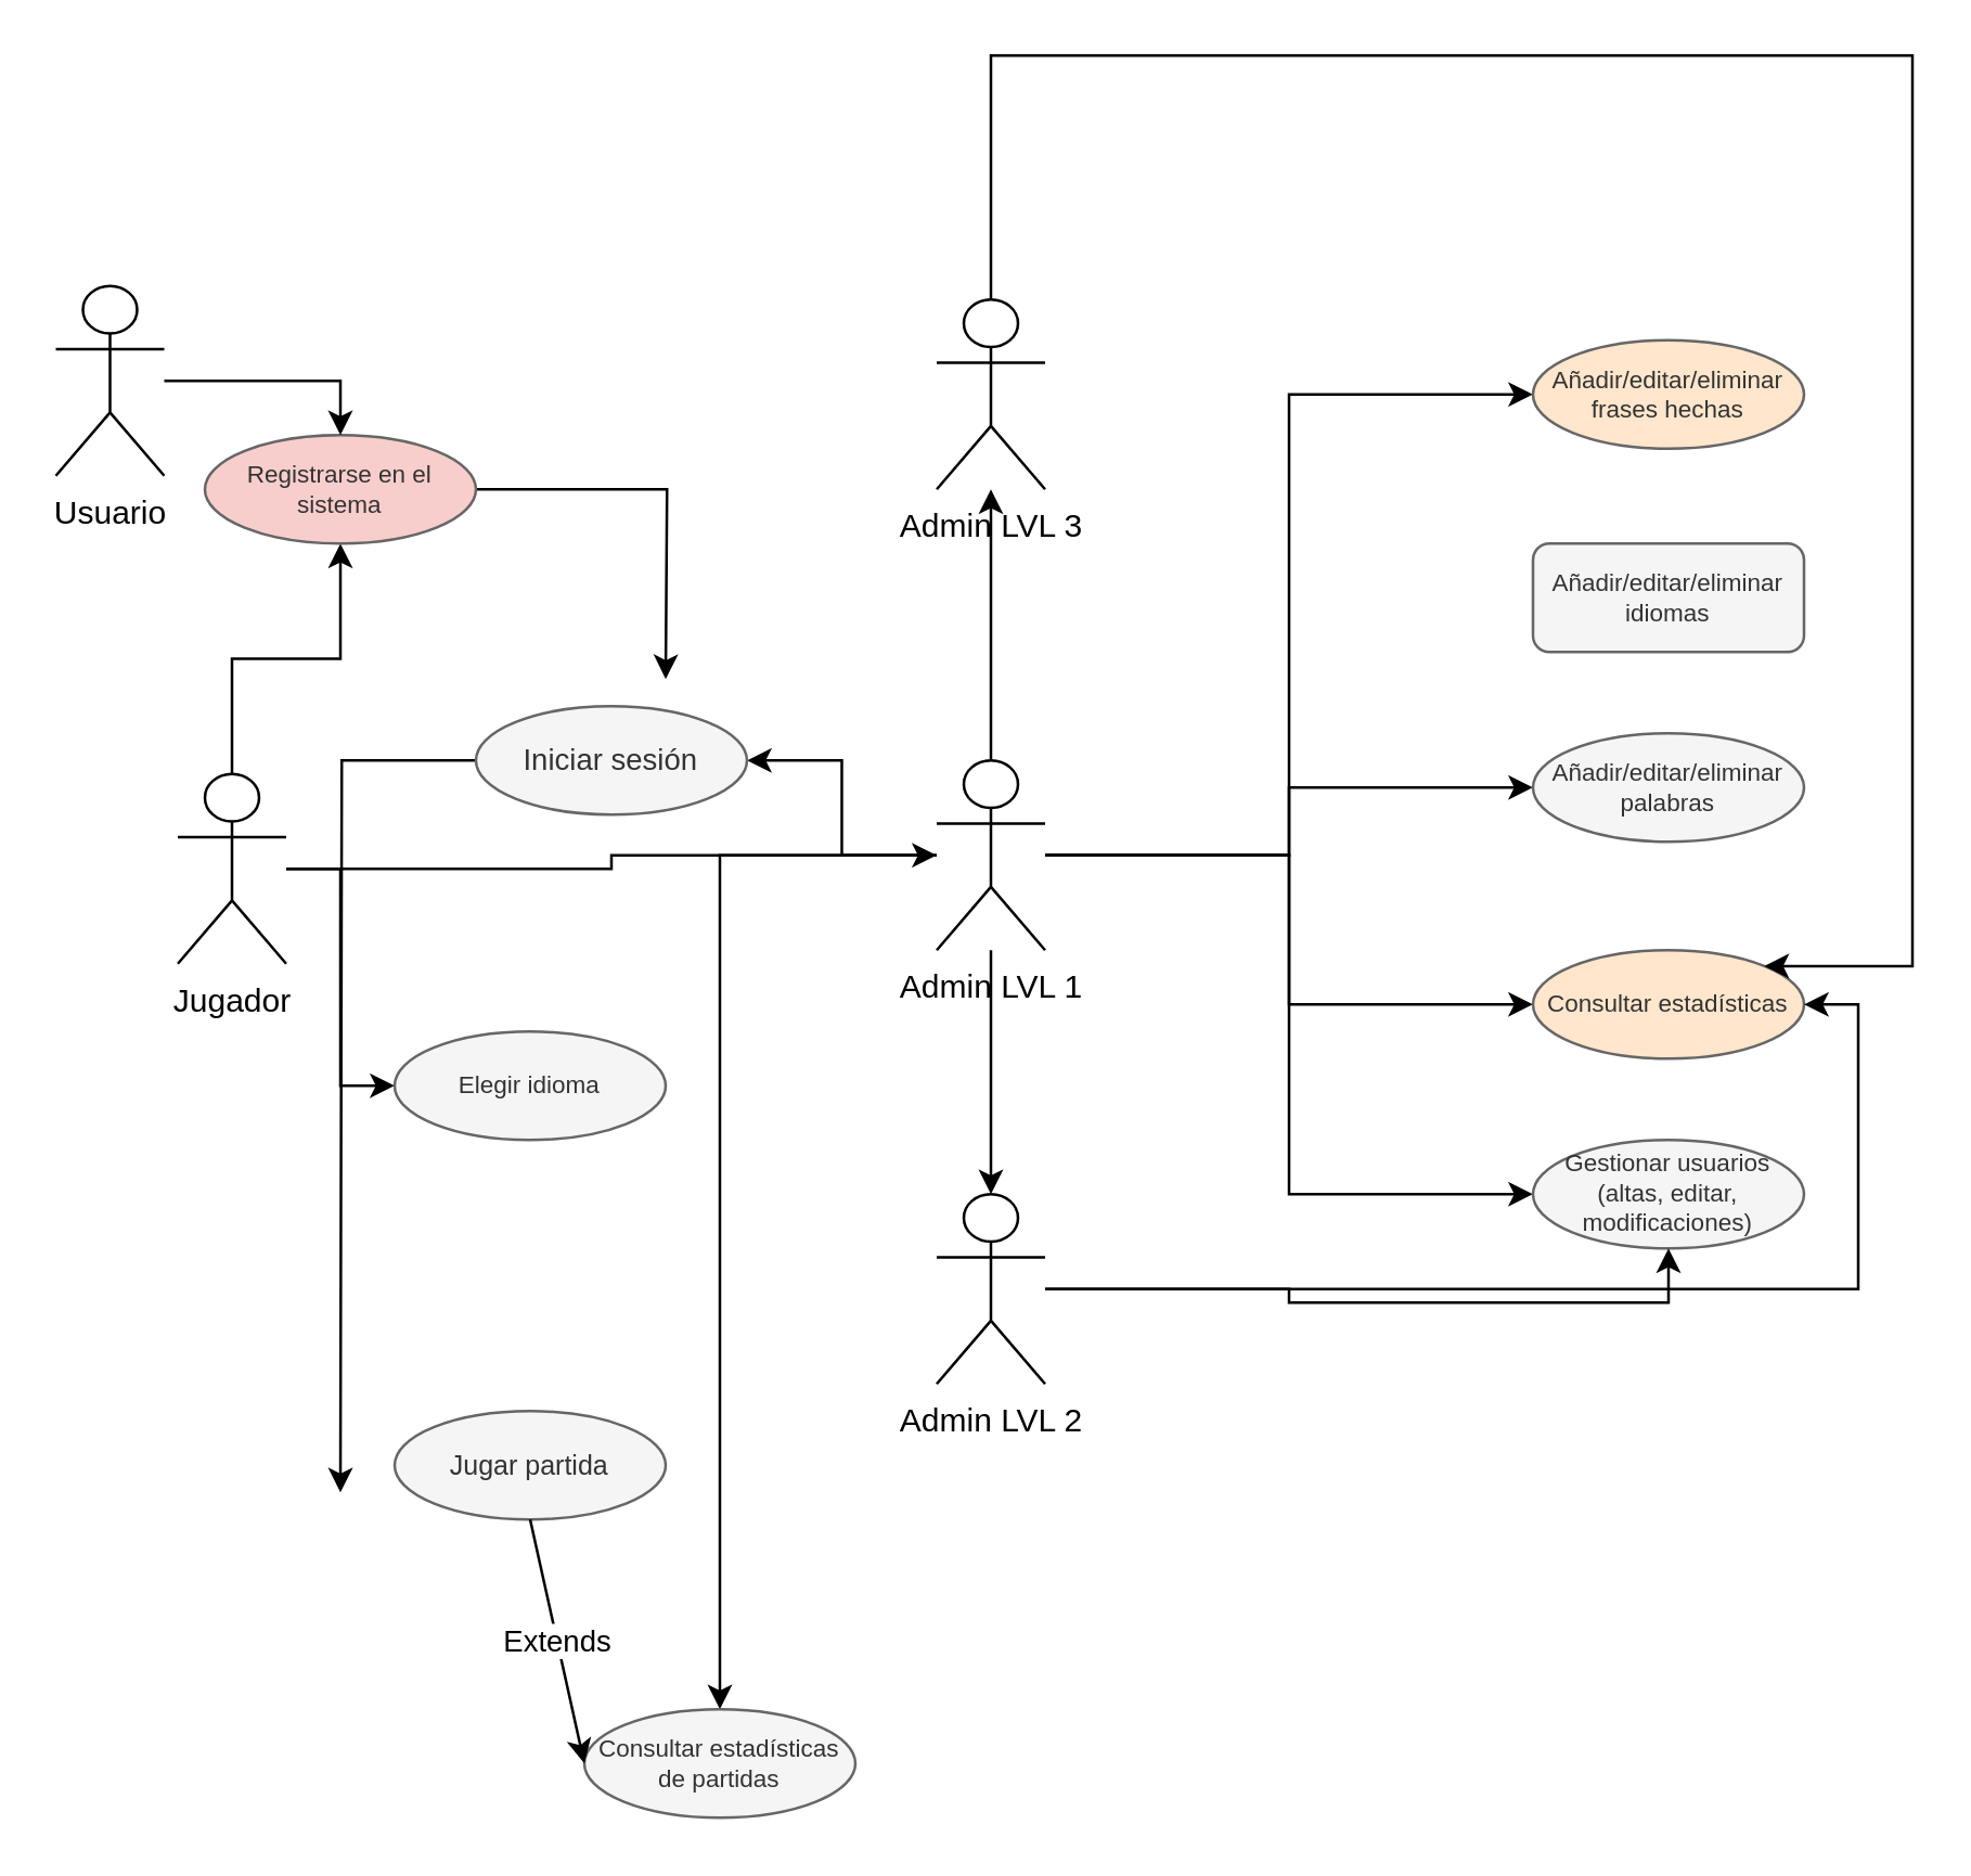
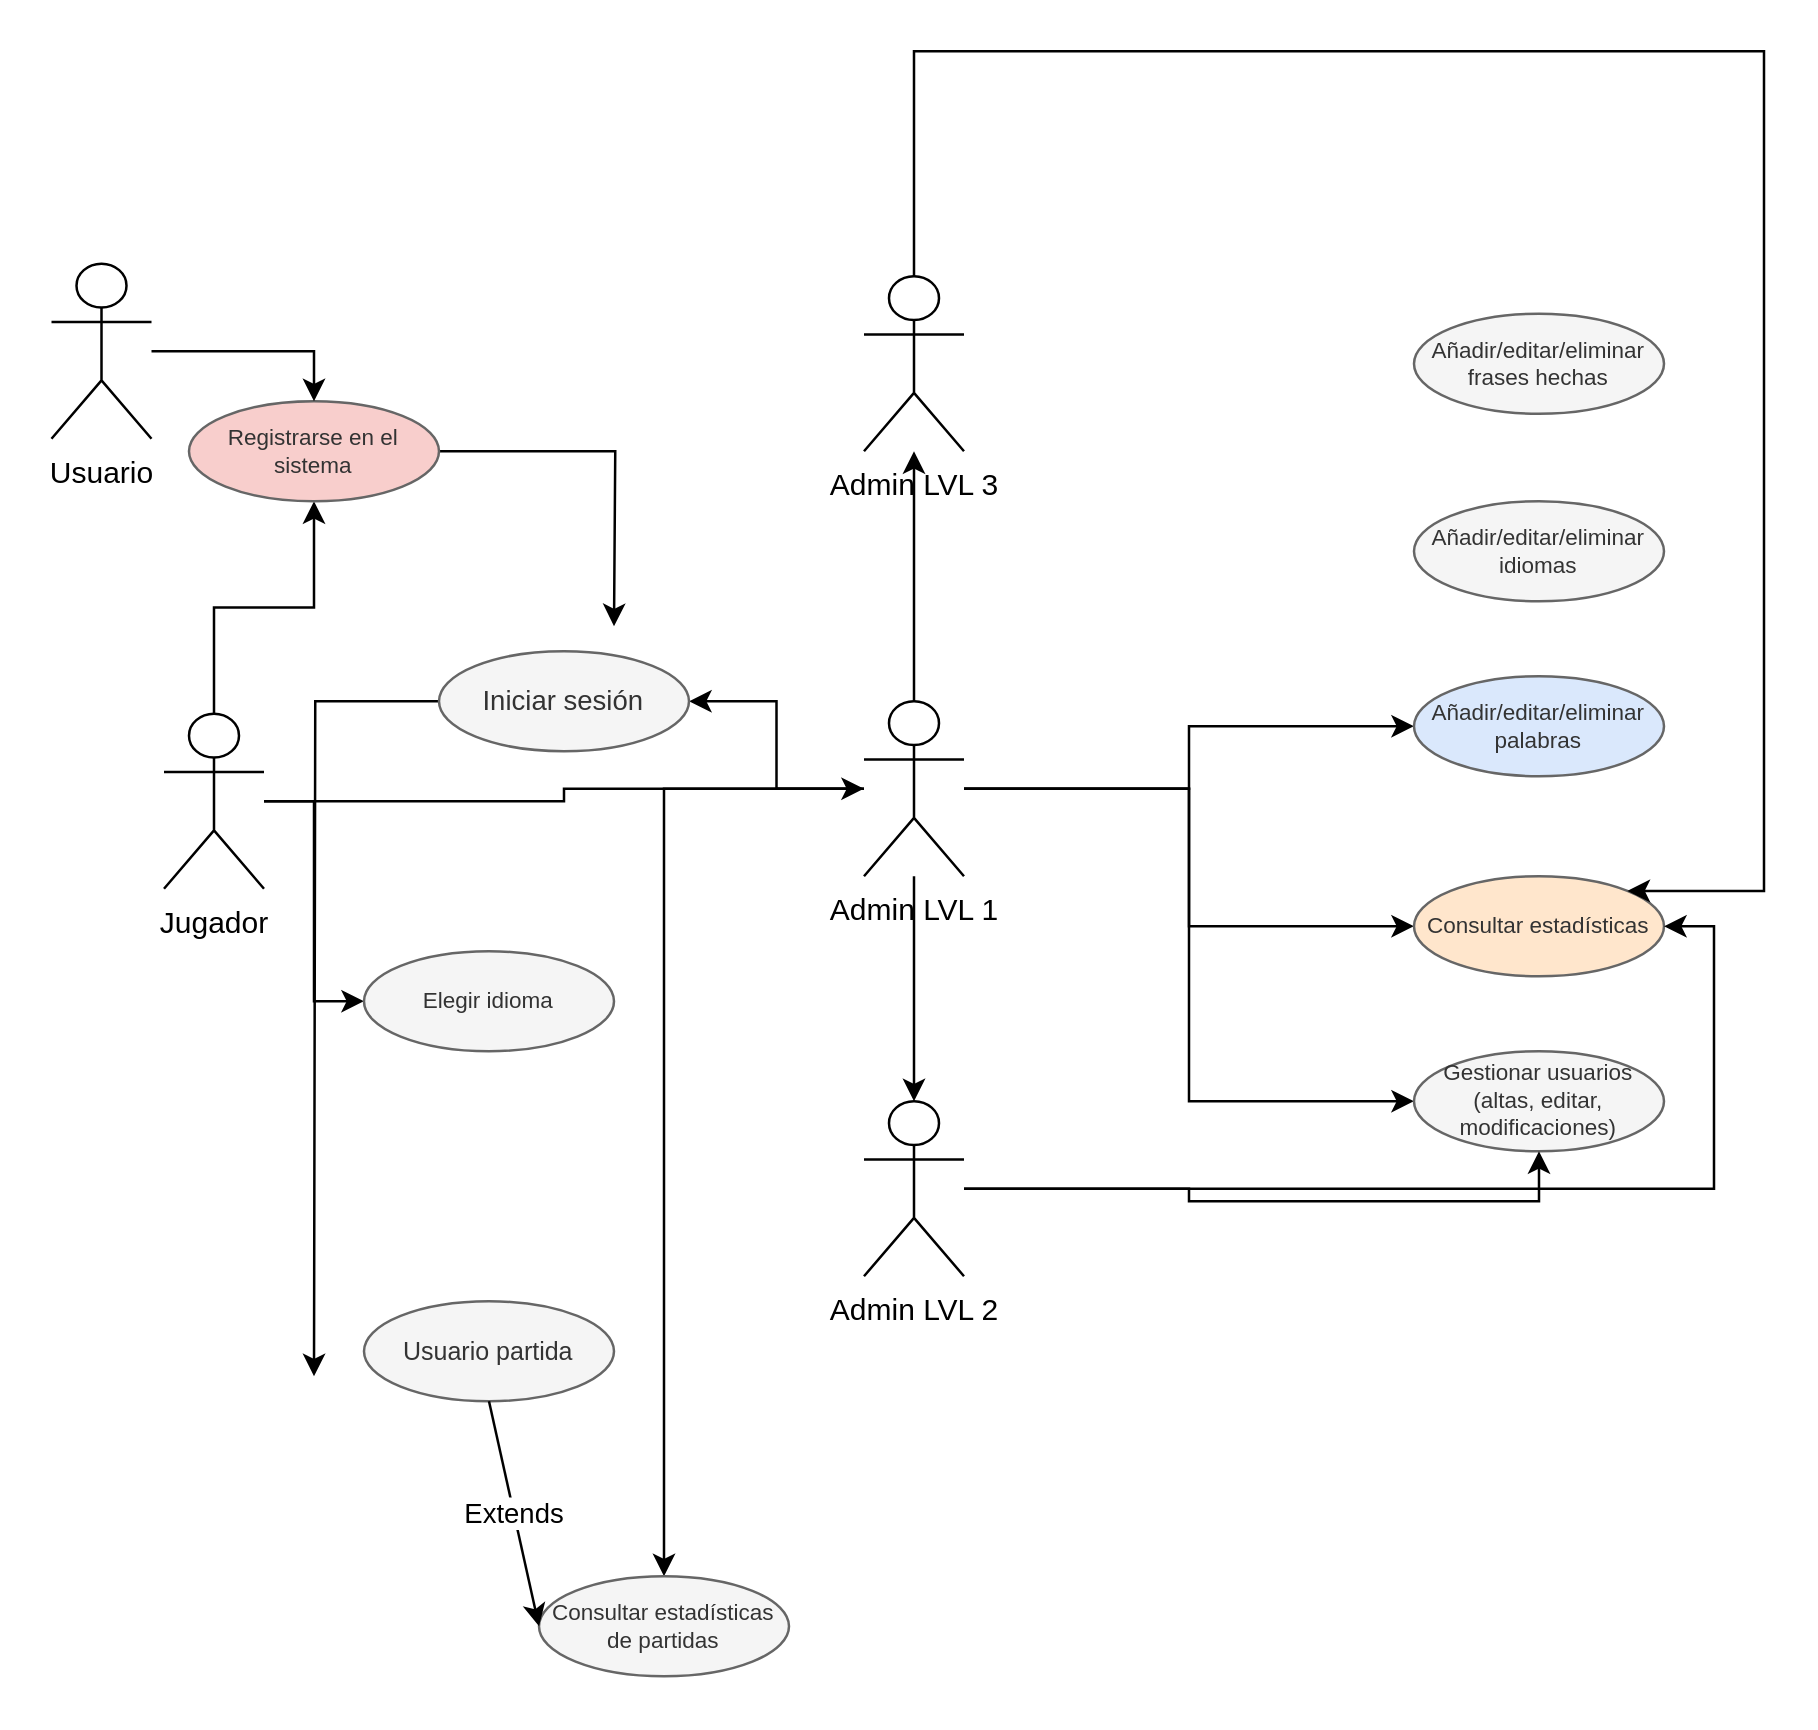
- <mxCell id="21" value="&lt;font&gt;Añadir/editar/eliminar frases hechas&lt;/font&gt;" style="ellipse;whiteSpace=wrap;html=1;fontSize=9;fillColor=#ffe6cc;fontColor=#333333;strokeColor=#666666;" parent="1" vertex="1"><mxGeometry x="565" y="125" width="100" height="40" as="geometry" /></mxCell>
+ <mxCell id="21" value="&lt;font&gt;Añadir/editar/eliminar frases hechas&lt;/font&gt;" style="ellipse;whiteSpace=wrap;html=1;fontSize=9;fillColor=#f5f5f5;fontColor=#333333;strokeColor=#666666;" parent="1" vertex="1"><mxGeometry x="565" y="125" width="100" height="40" as="geometry" /></mxCell>
- <mxCell id="11" style="edgeStyle=orthogonalEdgeStyle;rounded=0;orthogonalLoop=1;jettySize=auto;html=1;entryX=0;entryY=0.5;entryDx=0;entryDy=0;" edge="1" parent="1" source="13" target="21"><mxGeometry relative="1" as="geometry" /></mxCell>
- <mxCell id="22" value="&lt;font&gt;Añadir/editar/eliminar idiomas&lt;/font&gt;" style="whiteSpace=wrap;html=1;fontSize=9;fillColor=#f5f5f5;fontColor=#333333;strokeColor=#666666;rounded=1;" parent="1" vertex="1"><mxGeometry x="565" y="200" width="100" height="40" as="geometry" /></mxCell>
+ <mxCell id="22" value="&lt;font&gt;Añadir/editar/eliminar idiomas&lt;/font&gt;" style="ellipse;whiteSpace=wrap;html=1;fontSize=9;fillColor=#f5f5f5;fontColor=#333333;strokeColor=#666666;" parent="1" vertex="1"><mxGeometry x="565" y="200" width="100" height="40" as="geometry" /></mxCell>
- <mxCell id="20" value="&lt;font&gt;Añadir/editar/eliminar palabras&lt;/font&gt;" style="ellipse;whiteSpace=wrap;html=1;fontSize=9;fillColor=#f5f5f5;fontColor=#333333;strokeColor=#666666;" parent="1" vertex="1"><mxGeometry x="565" y="270" width="100" height="40" as="geometry" /></mxCell>
+ <mxCell id="20" value="&lt;font&gt;Añadir/editar/eliminar palabras&lt;/font&gt;" style="ellipse;whiteSpace=wrap;html=1;fontSize=9;fillColor=#dae8fc;fontColor=#333333;strokeColor=#666666;" parent="1" vertex="1"><mxGeometry x="565" y="270" width="100" height="40" as="geometry" /></mxCell>
- <mxCell id="32" value="Jugar partida" style="ellipse;whiteSpace=wrap;html=1;fontSize=10;fillColor=#f5f5f5;fontColor=#333333;strokeColor=#666666;" vertex="1" parent="1"><mxGeometry x="145" y="520" width="100" height="40" as="geometry" /></mxCell>
+ <mxCell id="32" value="Usuario partida" style="ellipse;whiteSpace=wrap;html=1;fontSize=10;fillColor=#f5f5f5;fontColor=#333333;strokeColor=#666666;" vertex="1" parent="1"><mxGeometry x="145" y="520" width="100" height="40" as="geometry" /></mxCell>
